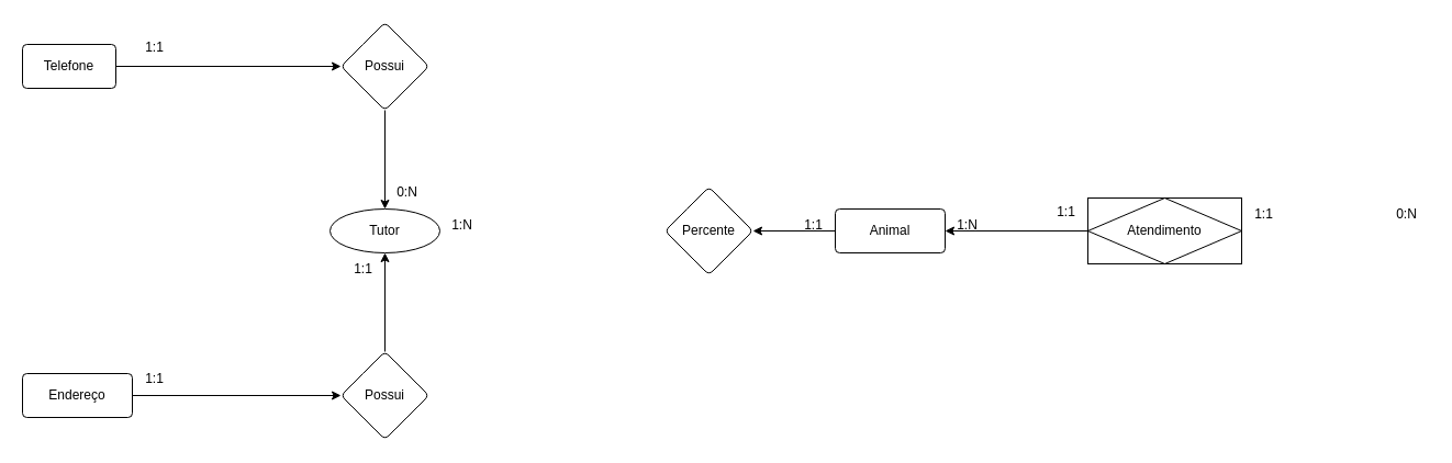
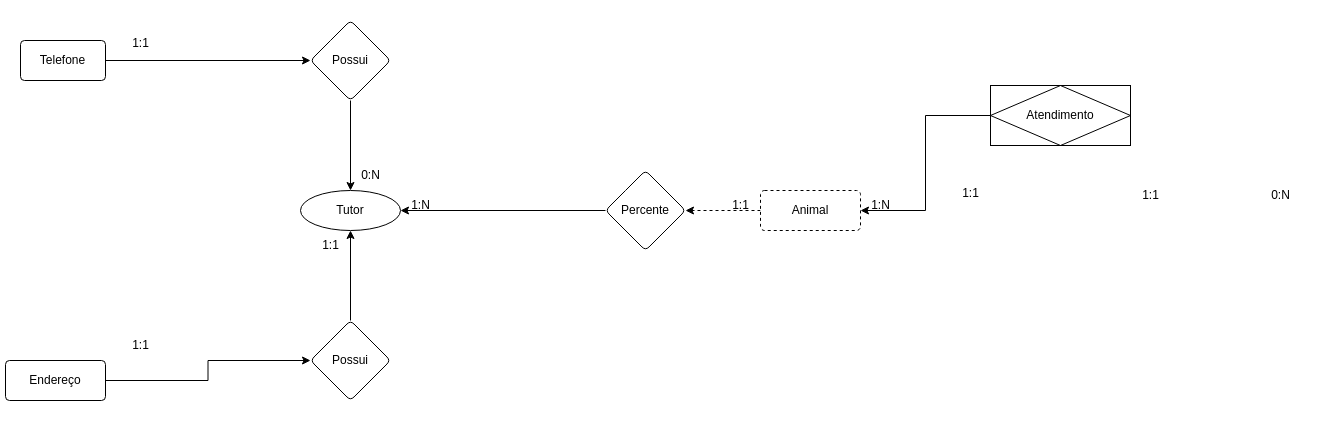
+ <mxCell id="9" style="edgeStyle=orthogonalEdgeStyle;rounded=0;orthogonalLoop=1;jettySize=auto;html=1;entryX=1;entryY=0.5;entryDx=0;entryDy=0;" edge="1" parent="1" source="10" target="4"><mxGeometry relative="1" as="geometry" /></mxCell>
- <mxCell id="2" value="" style="edgeStyle=orthogonalEdgeStyle;rounded=0;orthogonalLoop=1;jettySize=auto;html=1;" edge="1" parent="1" source="3" target="10"><mxGeometry relative="1" as="geometry" /></mxCell>
+ <mxCell id="2" value="" style="edgeStyle=orthogonalEdgeStyle;rounded=0;orthogonalLoop=1;jettySize=auto;html=1;dashed=1;" edge="1" parent="1" source="3" target="10"><mxGeometry relative="1" as="geometry" /></mxCell>
- <mxCell id="3" value="Animal" style="rounded=1;arcSize=10;whiteSpace=wrap;html=1;align=center;" vertex="1" parent="1"><mxGeometry x="760" y="190" width="100" height="40" as="geometry" /></mxCell>
+ <mxCell id="3" value="Animal" style="rounded=1;arcSize=10;whiteSpace=wrap;html=1;align=center;dashed=1;" vertex="1" parent="1"><mxGeometry x="760" y="190" width="100" height="40" as="geometry" /></mxCell>
- <mxCell id="23" value="Atendimento" style="shape=associativeEntity;whiteSpace=wrap;html=1;align=center;" vertex="1" parent="1"><mxGeometry x="990" y="180" width="140" height="60" as="geometry" /></mxCell>
+ <mxCell id="23" value="Atendimento" style="shape=associativeEntity;whiteSpace=wrap;html=1;align=center;" vertex="1" parent="1"><mxGeometry x="990" y="85" width="140" height="60" as="geometry" /></mxCell>
- <mxCell id="6" value="Endereço" style="rounded=1;arcSize=10;whiteSpace=wrap;html=1;align=center;" vertex="1" parent="1"><mxGeometry x="20" y="340" width="100" height="40" as="geometry" /></mxCell>
+ <mxCell id="6" value="Endereço" style="rounded=1;arcSize=10;whiteSpace=wrap;html=1;align=center;" vertex="1" parent="1"><mxGeometry x="5" y="360" width="100" height="40" as="geometry" /></mxCell>
